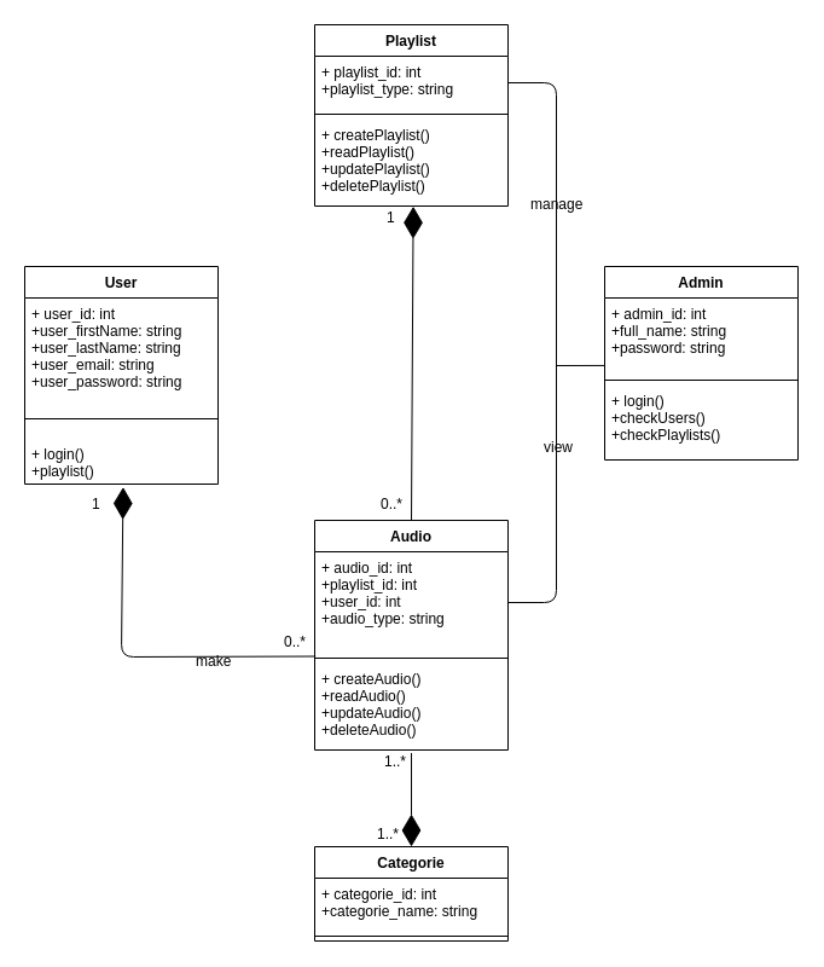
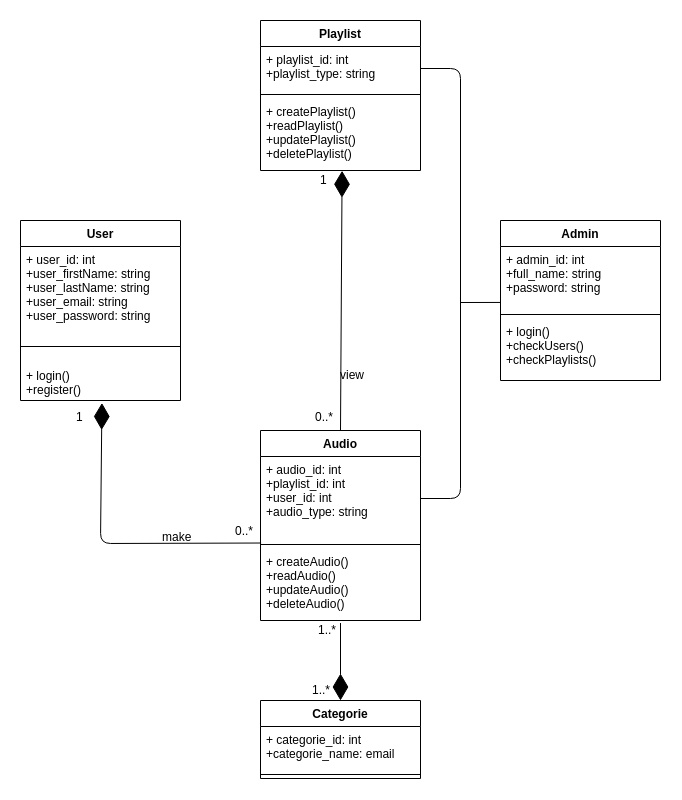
- <mxCell id="19" value="manage" style="text;html=1;resizable=0;points=[];autosize=1;align=left;verticalAlign=top;spacingTop=-4;" parent="1" vertex="1"><mxGeometry x="437" y="159" width="60" height="20" as="geometry" /></mxCell>
- <mxCell id="20" value="view" style="text;html=1;resizable=0;points=[];autosize=1;align=left;verticalAlign=top;spacingTop=-4;" parent="1" vertex="1"><mxGeometry x="448" y="360" width="40" height="20" as="geometry" /></mxCell>
+ <mxCell id="20" value="view" style="text;html=1;resizable=0;points=[];autosize=1;align=left;verticalAlign=top;spacingTop=-4;" parent="1" vertex="1"><mxGeometry x="338" y="365" width="40" height="20" as="geometry" /></mxCell>
- <mxCell id="5" value="+ login()&#10;+playlist()" style="text;strokeColor=none;fillColor=none;align=left;verticalAlign=top;spacingLeft=4;spacingRight=4;overflow=hidden;rotatable=0;points=[[0,0.5],[1,0.5]];portConstraint=eastwest;" parent="2" vertex="1"><mxGeometry y="142" width="160" height="38" as="geometry" /></mxCell>
+ <mxCell id="5" value="+ login()&#10;+register()" style="text;strokeColor=none;fillColor=none;align=left;verticalAlign=top;spacingLeft=4;spacingRight=4;overflow=hidden;rotatable=0;points=[[0,0.5],[1,0.5]];portConstraint=eastwest;" parent="2" vertex="1"><mxGeometry y="142" width="160" height="38" as="geometry" /></mxCell>
- <mxCell id="25" value="make" style="text;html=1;resizable=0;points=[];autosize=1;align=left;verticalAlign=top;spacingTop=-4;" parent="1" vertex="1"><mxGeometry x="160" y="537" width="40" height="20" as="geometry" /></mxCell>
+ <mxCell id="25" value="make" style="text;html=1;resizable=0;points=[];autosize=1;align=left;verticalAlign=top;spacingTop=-4;" parent="1" vertex="1"><mxGeometry x="160" y="527" width="40" height="20" as="geometry" /></mxCell>
- <mxCell id="30" value="+ categorie_id: int&#10;+categorie_name: string" style="text;strokeColor=none;fillColor=none;align=left;verticalAlign=top;spacingLeft=4;spacingRight=4;overflow=hidden;rotatable=0;points=[[0,0.5],[1,0.5]];portConstraint=eastwest;" vertex="1" parent="29"><mxGeometry y="26" width="160" height="44" as="geometry" /></mxCell>
+ <mxCell id="30" value="+ categorie_id: int&#10;+categorie_name: email" style="text;strokeColor=none;fillColor=none;align=left;verticalAlign=top;spacingLeft=4;spacingRight=4;overflow=hidden;rotatable=0;points=[[0,0.5],[1,0.5]];portConstraint=eastwest;" vertex="1" parent="29"><mxGeometry y="26" width="160" height="44" as="geometry" /></mxCell>
